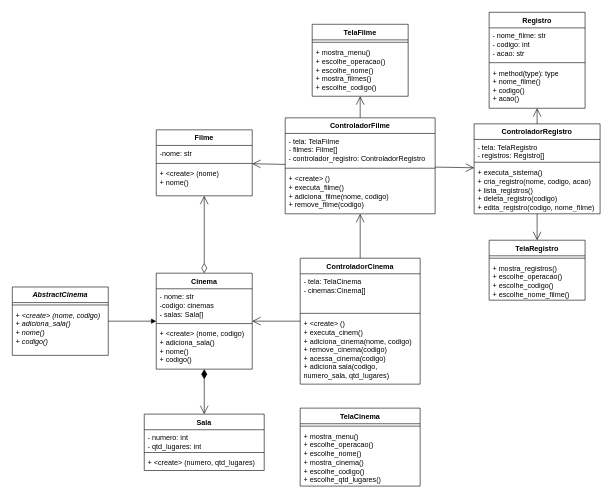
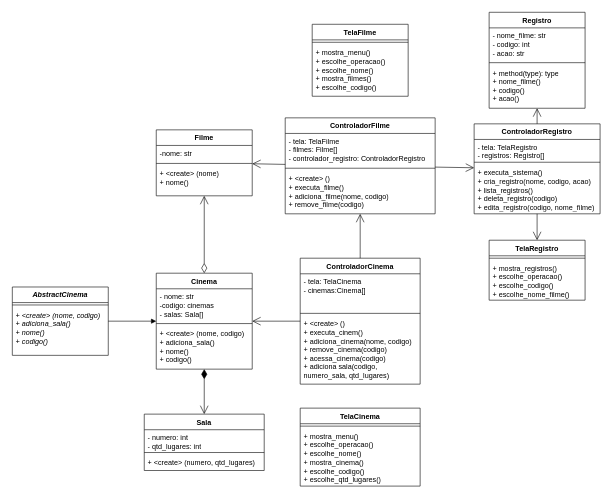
- <mxCell id="32" value="" style="endArrow=open;endFill=1;endSize=12;html=1;rounded=0;" parent="1" source="20" target="17" edge="1"><mxGeometry width="160" relative="1" as="geometry"><mxPoint x="920" y="374" as="sourcePoint" /><mxPoint x="1080" y="374" as="targetPoint" /></mxGeometry></mxCell>
